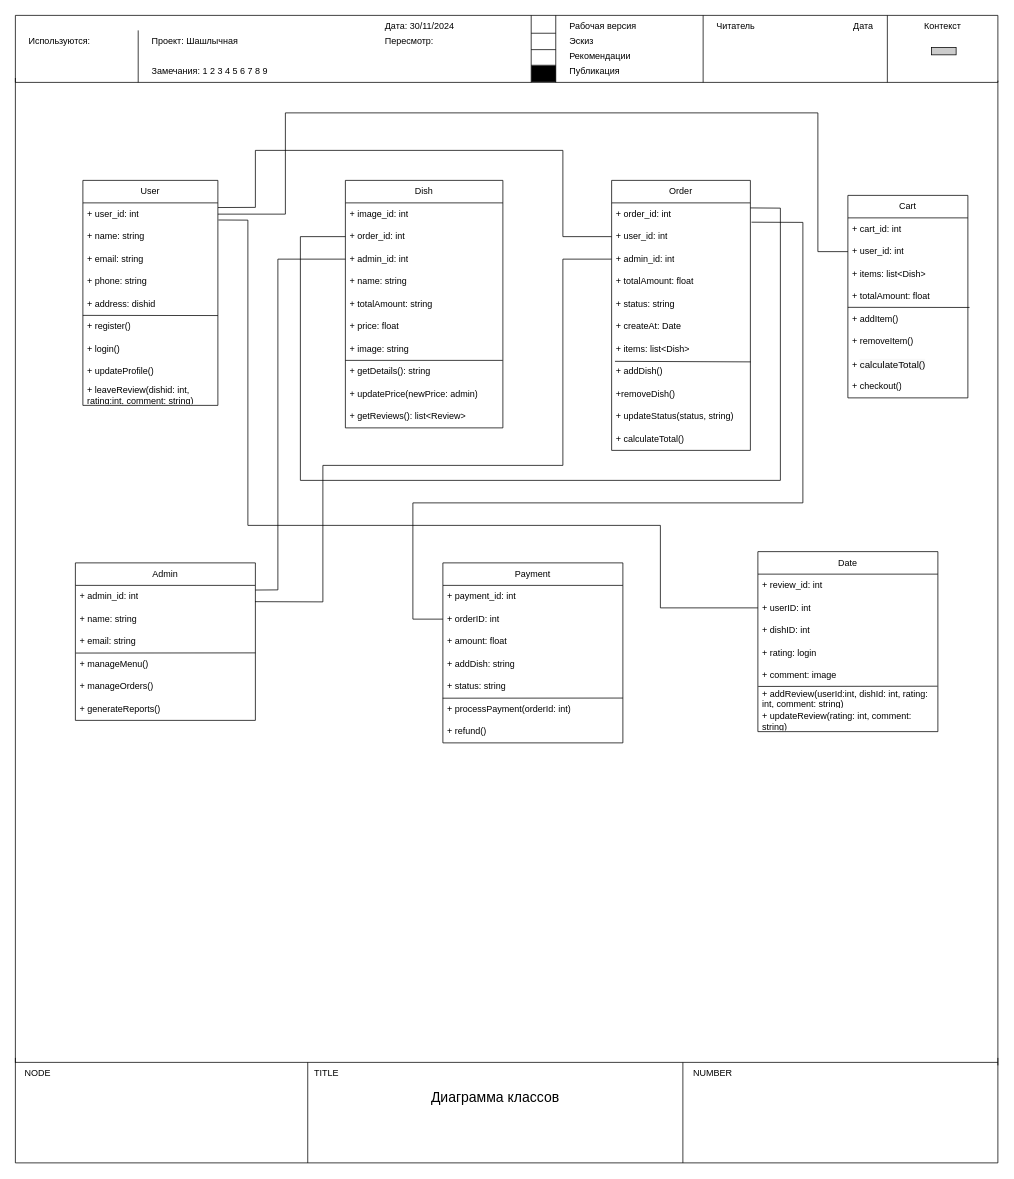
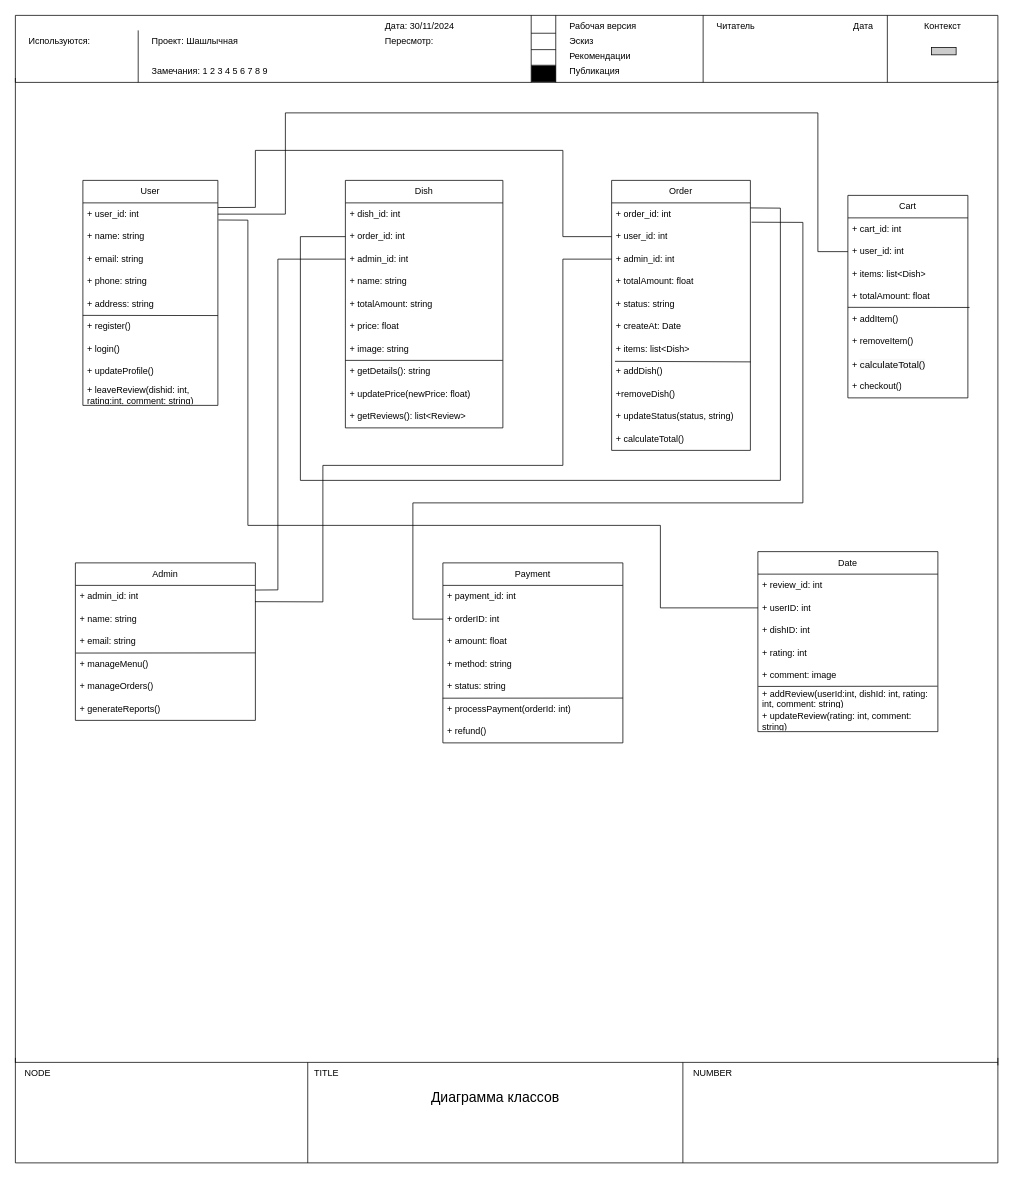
- <mxCell id="40" value="+ image_id: int" style="text;strokeColor=none;fillColor=none;align=left;verticalAlign=middle;spacingLeft=4;spacingRight=4;overflow=hidden;points=[[0,0.5],[1,0.5]];portConstraint=eastwest;rotatable=0;whiteSpace=wrap;html=1;" parent="39" vertex="1"><mxGeometry y="30" width="210" height="30" as="geometry" /></mxCell>
+ <mxCell id="40" value="+ dish_id: int" style="text;strokeColor=none;fillColor=none;align=left;verticalAlign=middle;spacingLeft=4;spacingRight=4;overflow=hidden;points=[[0,0.5],[1,0.5]];portConstraint=eastwest;rotatable=0;whiteSpace=wrap;html=1;" parent="39" vertex="1"><mxGeometry y="30" width="210" height="30" as="geometry" /></mxCell>
- <mxCell id="7" value="+ address: dishid&lt;span style=&quot;white-space: pre;&quot;&gt;&#09;&lt;/span&gt;&amp;nbsp;" style="text;strokeColor=none;fillColor=none;align=left;verticalAlign=middle;spacingLeft=4;spacingRight=4;overflow=hidden;points=[[0,0.5],[1,0.5]];portConstraint=eastwest;rotatable=0;whiteSpace=wrap;html=1;" parent="2" vertex="1"><mxGeometry y="150" width="180" height="30" as="geometry" /></mxCell>
+ <mxCell id="7" value="+ address: string&lt;span style=&quot;white-space: pre;&quot;&gt;&#09;&lt;/span&gt;&amp;nbsp;" style="text;strokeColor=none;fillColor=none;align=left;verticalAlign=middle;spacingLeft=4;spacingRight=4;overflow=hidden;points=[[0,0.5],[1,0.5]];portConstraint=eastwest;rotatable=0;whiteSpace=wrap;html=1;" parent="2" vertex="1"><mxGeometry y="150" width="180" height="30" as="geometry" /></mxCell>
- <mxCell id="49" value="+ updatePrice(newPrice: admin)" style="text;strokeColor=none;fillColor=none;align=left;verticalAlign=middle;spacingLeft=4;spacingRight=4;overflow=hidden;points=[[0,0.5],[1,0.5]];portConstraint=eastwest;rotatable=0;whiteSpace=wrap;html=1;" vertex="1" parent="39"><mxGeometry y="270" width="210" height="30" as="geometry" /></mxCell>
+ <mxCell id="49" value="+ updatePrice(newPrice: float)" style="text;strokeColor=none;fillColor=none;align=left;verticalAlign=middle;spacingLeft=4;spacingRight=4;overflow=hidden;points=[[0,0.5],[1,0.5]];portConstraint=eastwest;rotatable=0;whiteSpace=wrap;html=1;" vertex="1" parent="39"><mxGeometry y="270" width="210" height="30" as="geometry" /></mxCell>
- <mxCell id="34" value="+ rating: login" style="text;strokeColor=none;fillColor=none;align=left;verticalAlign=middle;spacingLeft=4;spacingRight=4;overflow=hidden;points=[[0,0.5],[1,0.5]];portConstraint=eastwest;rotatable=0;whiteSpace=wrap;html=1;" vertex="1" parent="30"><mxGeometry y="120" width="240" height="30" as="geometry" /></mxCell>
+ <mxCell id="34" value="+ rating: int" style="text;strokeColor=none;fillColor=none;align=left;verticalAlign=middle;spacingLeft=4;spacingRight=4;overflow=hidden;points=[[0,0.5],[1,0.5]];portConstraint=eastwest;rotatable=0;whiteSpace=wrap;html=1;" vertex="1" parent="30"><mxGeometry y="120" width="240" height="30" as="geometry" /></mxCell>
- <mxCell id="25" value="+ addDish: string" style="text;strokeColor=none;fillColor=none;align=left;verticalAlign=middle;spacingLeft=4;spacingRight=4;overflow=hidden;points=[[0,0.5],[1,0.5]];portConstraint=eastwest;rotatable=0;whiteSpace=wrap;html=1;" vertex="1" parent="21"><mxGeometry y="120" width="240" height="30" as="geometry" /></mxCell>
+ <mxCell id="25" value="+ method: string" style="text;strokeColor=none;fillColor=none;align=left;verticalAlign=middle;spacingLeft=4;spacingRight=4;overflow=hidden;points=[[0,0.5],[1,0.5]];portConstraint=eastwest;rotatable=0;whiteSpace=wrap;html=1;" vertex="1" parent="21"><mxGeometry y="120" width="240" height="30" as="geometry" /></mxCell>
